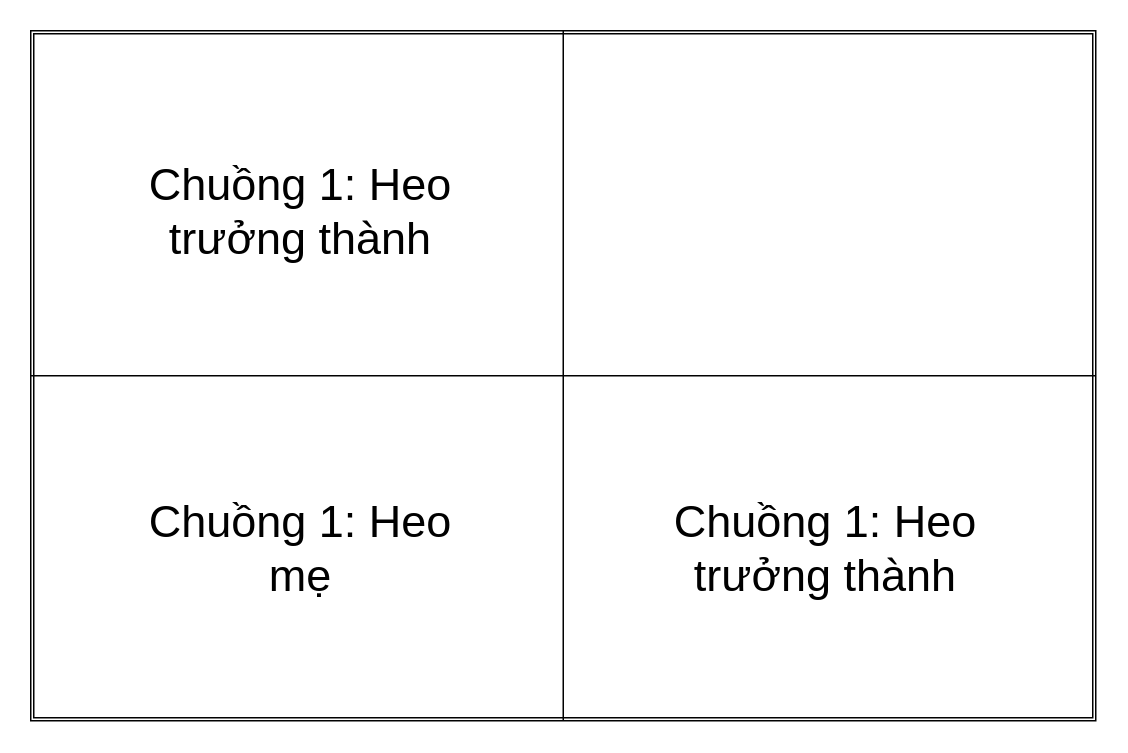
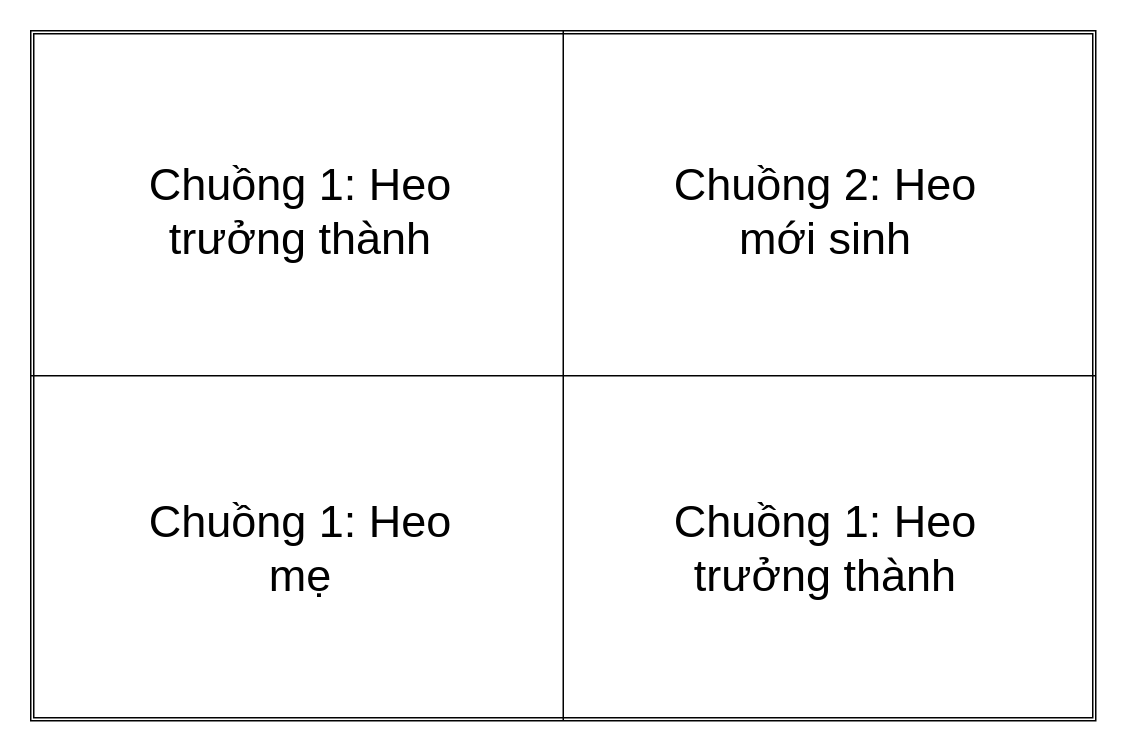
+ <mxCell id="6" value="&lt;font style=&quot;font-size: 30px;&quot;&gt;Chuồng 2: Heo mới sinh&lt;/font&gt;" style="text;html=1;align=center;verticalAlign=middle;whiteSpace=wrap;rounded=0;" vertex="1" parent="1"><mxGeometry x="440" y="50" width="220" height="180" as="geometry" /></mxCell>
